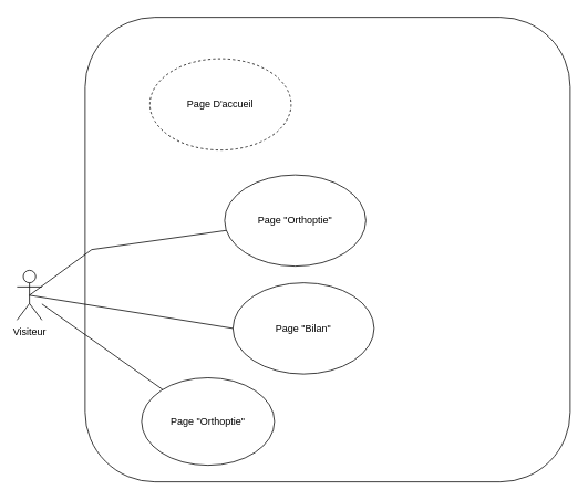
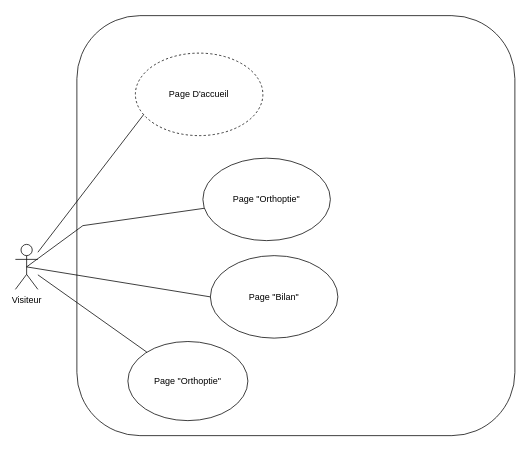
+ <mxCell id="10" value="" style="endArrow=none;html=1;rounded=0;entryX=0.065;entryY=0.745;entryDx=0;entryDy=0;entryPerimeter=0;" edge="1" parent="1" source="3" target="4"><mxGeometry width="50" height="50" relative="1" as="geometry"><mxPoint x="360" y="340" as="sourcePoint" /><mxPoint x="410" y="290" as="targetPoint" /></mxGeometry></mxCell>
